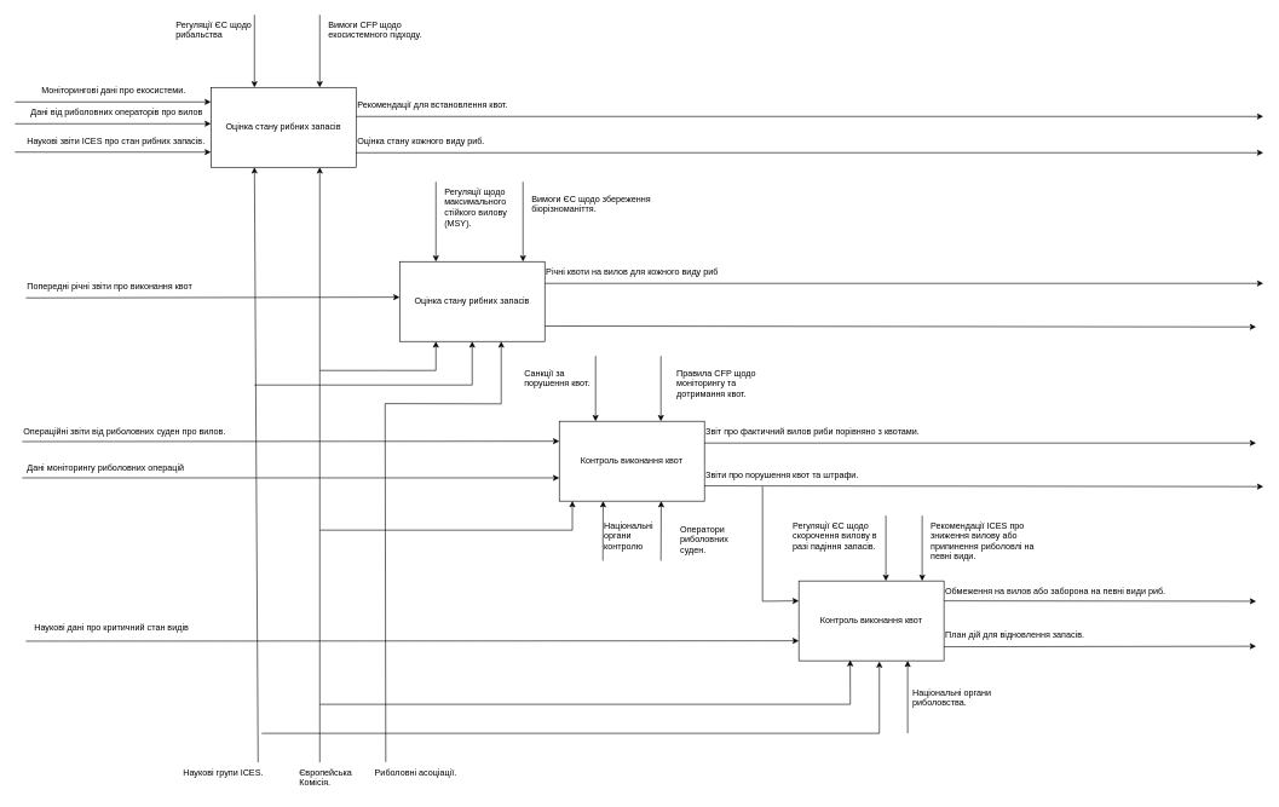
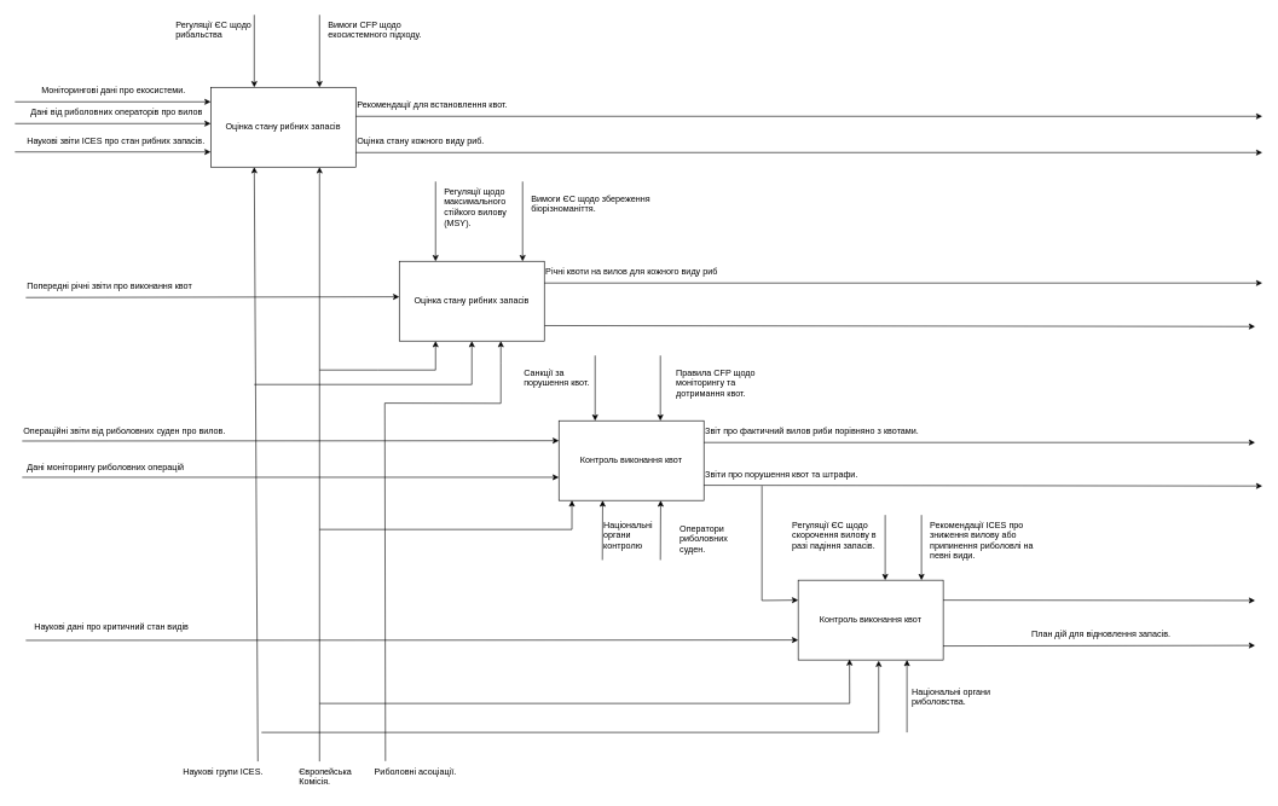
- <mxCell id="62" value="Обмеження на вилов або заборона на певні види риб." style="text;whiteSpace=wrap;html=1;" vertex="1" parent="1"><mxGeometry x="1300" y="800" width="340" height="40" as="geometry" /></mxCell>
- <mxCell id="63" value="План дій для відновлення запасів." style="text;whiteSpace=wrap;html=1;" vertex="1" parent="1"><mxGeometry x="1300" y="860" width="230" height="40" as="geometry" /></mxCell>
+ <mxCell id="63" value="План дій для відновлення запасів." style="text;whiteSpace=wrap;html=1;" vertex="1" parent="1"><mxGeometry x="1420" y="860" width="230" height="40" as="geometry" /></mxCell>
